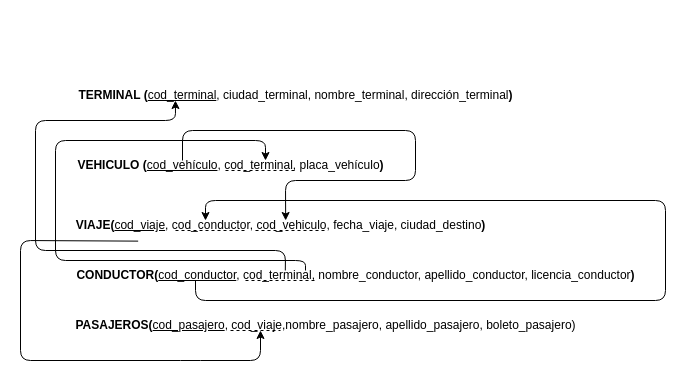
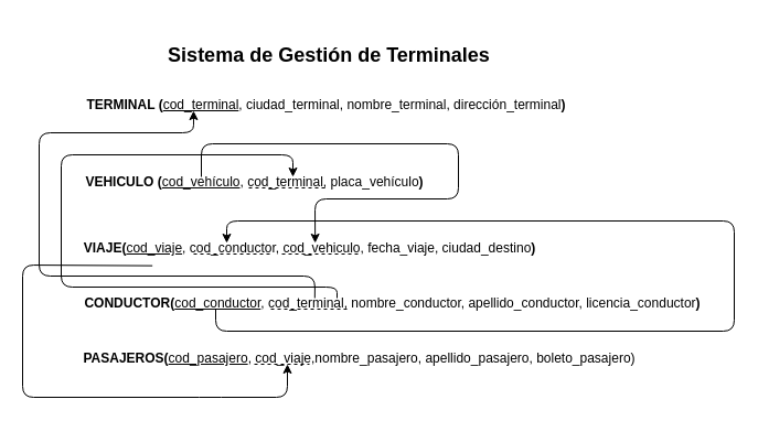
+ <mxCell id="7" value="&lt;h2&gt;&lt;b&gt;Sistema de Gestión de Terminales&amp;nbsp;&lt;/b&gt;&lt;/h2&gt;" style="text;html=1;align=center;verticalAlign=middle;resizable=0;points=[];autosize=1;strokeColor=none;fillColor=none;" vertex="1" parent="1"><mxGeometry x="140" width="320" height="60" as="geometry" y="20" /></mxCell>
